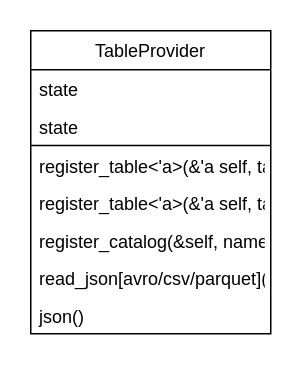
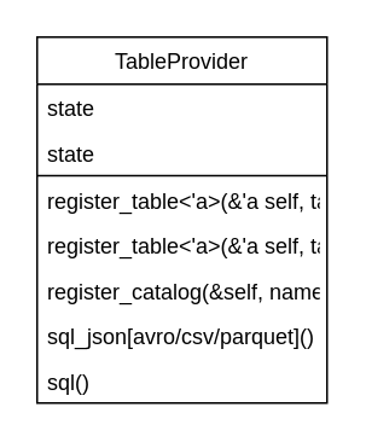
- <mxCell id="9" value="read_json[avro/csv/parquet]()" style="text;align=left;verticalAlign=top;spacingLeft=4;spacingRight=4;overflow=hidden;rotatable=0;points=[[0,0.5],[1,0.5]];portConstraint=eastwest;" vertex="1" parent="2"><mxGeometry y="152" width="160" height="25" as="geometry" /></mxCell>
+ <mxCell id="9" value="sql_json[avro/csv/parquet]()" style="text;align=left;verticalAlign=top;spacingLeft=4;spacingRight=4;overflow=hidden;rotatable=0;points=[[0,0.5],[1,0.5]];portConstraint=eastwest;" vertex="1" parent="2"><mxGeometry y="152" width="160" height="25" as="geometry" /></mxCell>
- <mxCell id="10" value="json()" style="text;align=left;verticalAlign=top;spacingLeft=4;spacingRight=4;overflow=hidden;rotatable=0;points=[[0,0.5],[1,0.5]];portConstraint=eastwest;" vertex="1" parent="2"><mxGeometry y="177" width="160" height="25" as="geometry" /></mxCell>
+ <mxCell id="10" value="sql()" style="text;align=left;verticalAlign=top;spacingLeft=4;spacingRight=4;overflow=hidden;rotatable=0;points=[[0,0.5],[1,0.5]];portConstraint=eastwest;" vertex="1" parent="2"><mxGeometry y="177" width="160" height="25" as="geometry" /></mxCell>
